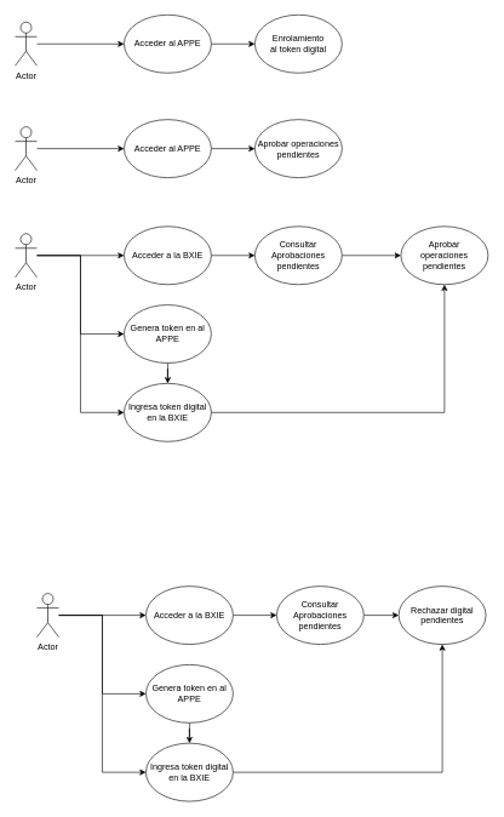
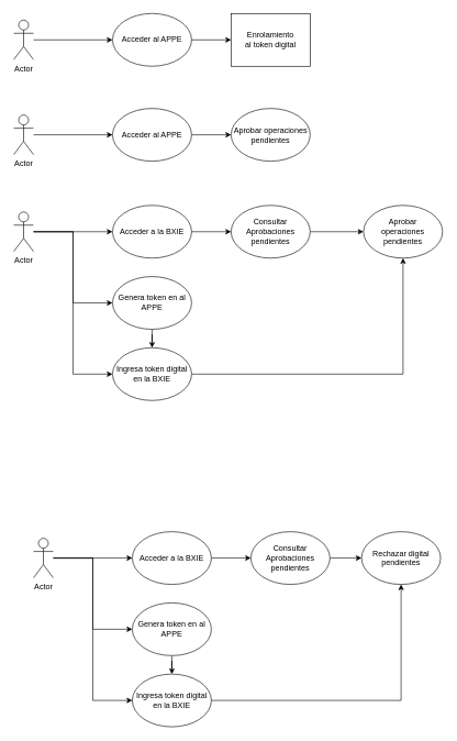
- <mxCell id="6" value="Enrolamiento&lt;br style=&quot;border-color: var(--border-color);&quot;&gt;al token digital" style="ellipse;whiteSpace=wrap;html=1;" vertex="1" parent="1"><mxGeometry x="350" y="20" width="120" height="80" as="geometry" /></mxCell>
+ <mxCell id="6" value="Enrolamiento&lt;br style=&quot;border-color: var(--border-color);&quot;&gt;al token digital" style="whiteSpace=wrap;html=1;rounded=0;" vertex="1" parent="1"><mxGeometry x="350" y="20" width="120" height="80" as="geometry" /></mxCell>
